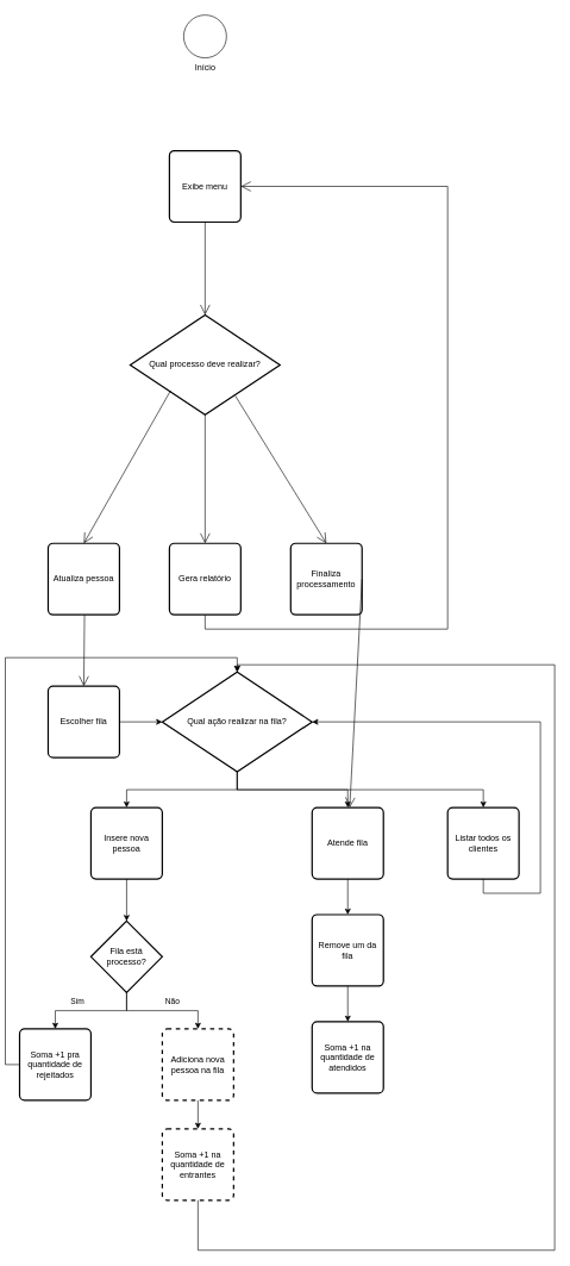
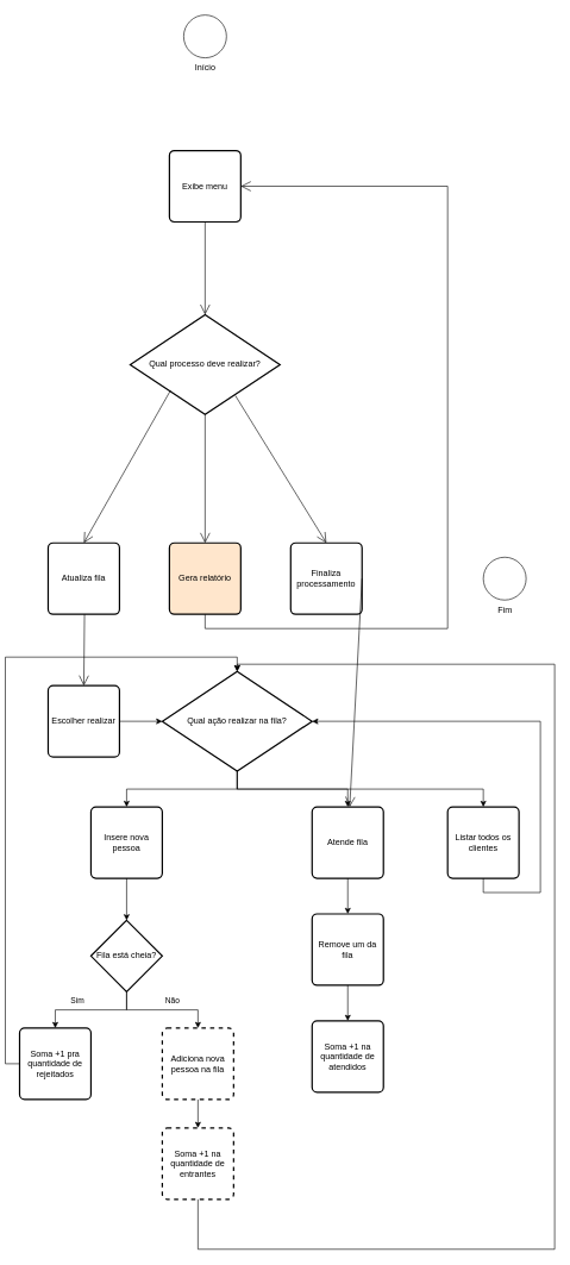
- <mxCell id="9" value="Atualiza pessoa" style="rounded=1;whiteSpace=wrap;html=1;absoluteArcSize=1;arcSize=14;strokeWidth=2;" parent="1" vertex="1"><mxGeometry x="60" y="760" width="100" height="100" as="geometry" /></mxCell>
+ <mxCell id="9" value="Atualiza fila" style="rounded=1;whiteSpace=wrap;html=1;absoluteArcSize=1;arcSize=14;strokeWidth=2;" parent="1" vertex="1"><mxGeometry x="60" y="760" width="100" height="100" as="geometry" /></mxCell>
- <mxCell id="6" value="Gera relatório" style="rounded=1;whiteSpace=wrap;html=1;absoluteArcSize=1;arcSize=14;strokeWidth=2;" parent="1" vertex="1"><mxGeometry x="230" y="760" width="100" height="100" as="geometry" /></mxCell>
+ <mxCell id="6" value="Gera relatório" style="rounded=1;whiteSpace=wrap;html=1;absoluteArcSize=1;arcSize=14;strokeWidth=2;fillColor=#ffe6cc;" parent="1" vertex="1"><mxGeometry x="230" y="760" width="100" height="100" as="geometry" /></mxCell>
+ <mxCell id="11" value="Fim" style="verticalLabelPosition=bottom;verticalAlign=top;html=1;shape=mxgraph.flowchart.on-page_reference;" parent="1" vertex="1"><mxGeometry x="670" y="780" width="60" height="60" as="geometry" /></mxCell>
- <mxCell id="15" value="Escolher fila" style="rounded=1;whiteSpace=wrap;html=1;absoluteArcSize=1;arcSize=14;strokeWidth=2;" parent="1" vertex="1"><mxGeometry x="60" y="960" width="100" height="100" as="geometry" /></mxCell>
+ <mxCell id="15" value="Escolher realizar" style="rounded=1;whiteSpace=wrap;html=1;absoluteArcSize=1;arcSize=14;strokeWidth=2;" parent="1" vertex="1"><mxGeometry x="60" y="960" width="100" height="100" as="geometry" /></mxCell>
- <mxCell id="27" value="Fila está processo?" style="strokeWidth=2;html=1;shape=mxgraph.flowchart.decision;whiteSpace=wrap;" parent="1" vertex="1"><mxGeometry x="120" y="1289" width="100" height="100" as="geometry" /></mxCell>
+ <mxCell id="27" value="Fila está cheia?" style="strokeWidth=2;html=1;shape=mxgraph.flowchart.decision;whiteSpace=wrap;" parent="1" vertex="1"><mxGeometry x="120" y="1289" width="100" height="100" as="geometry" /></mxCell>
